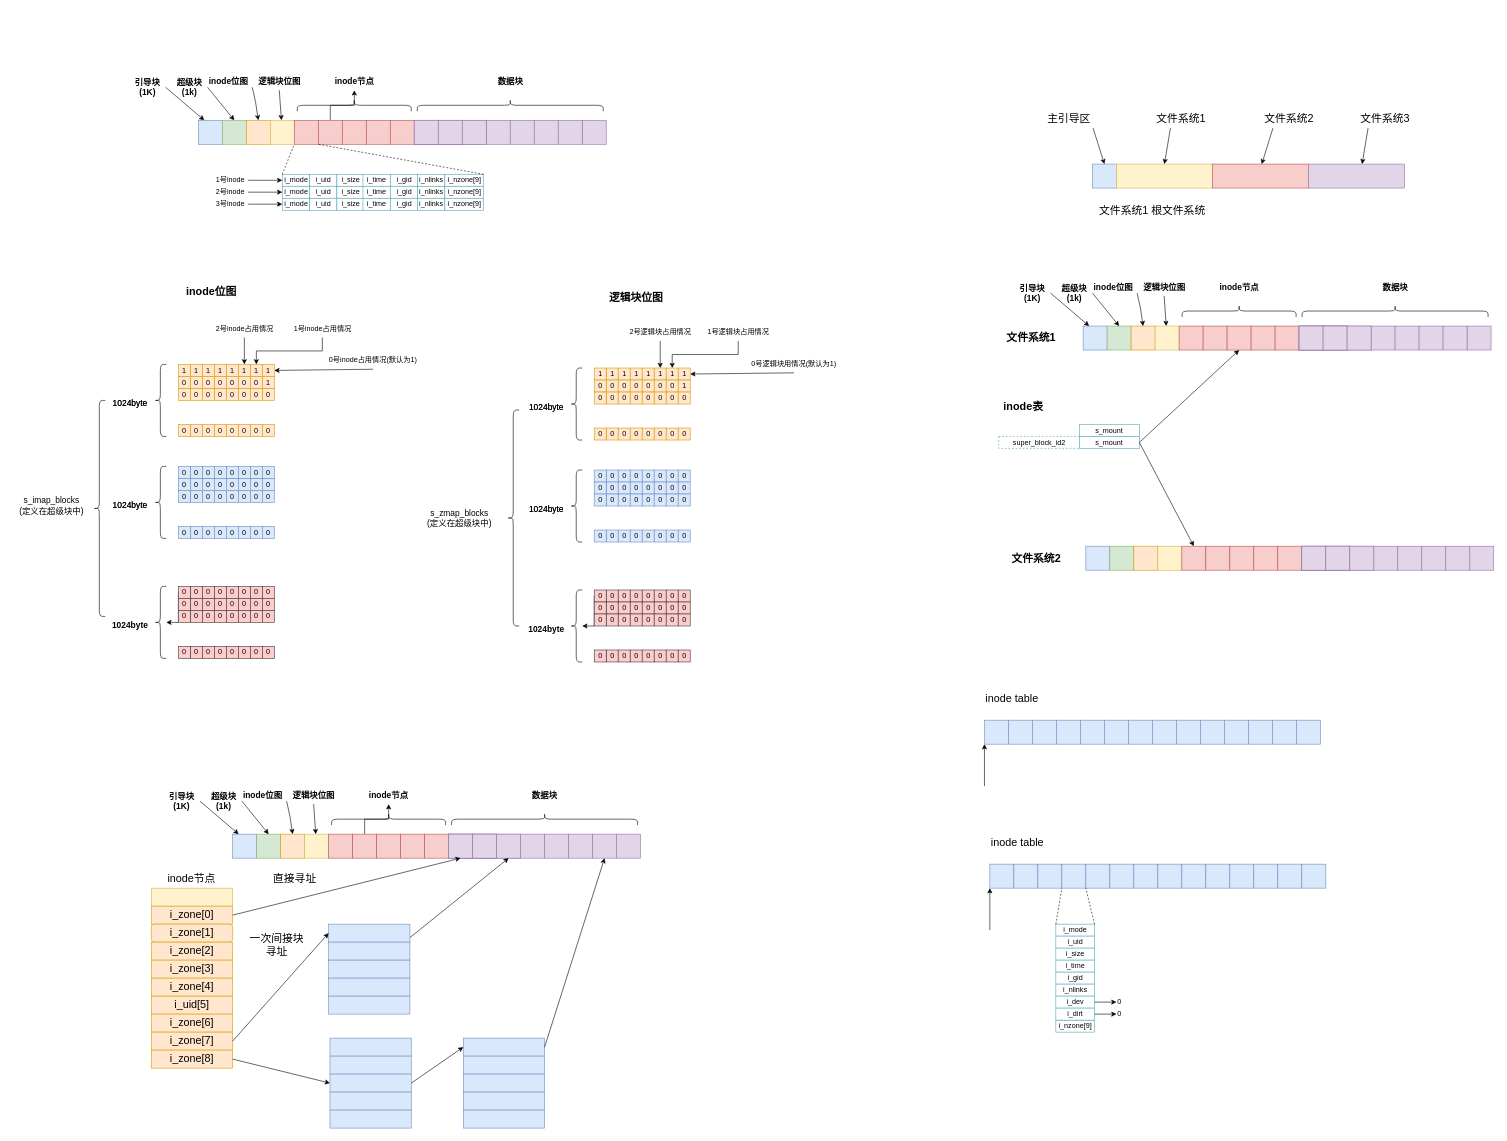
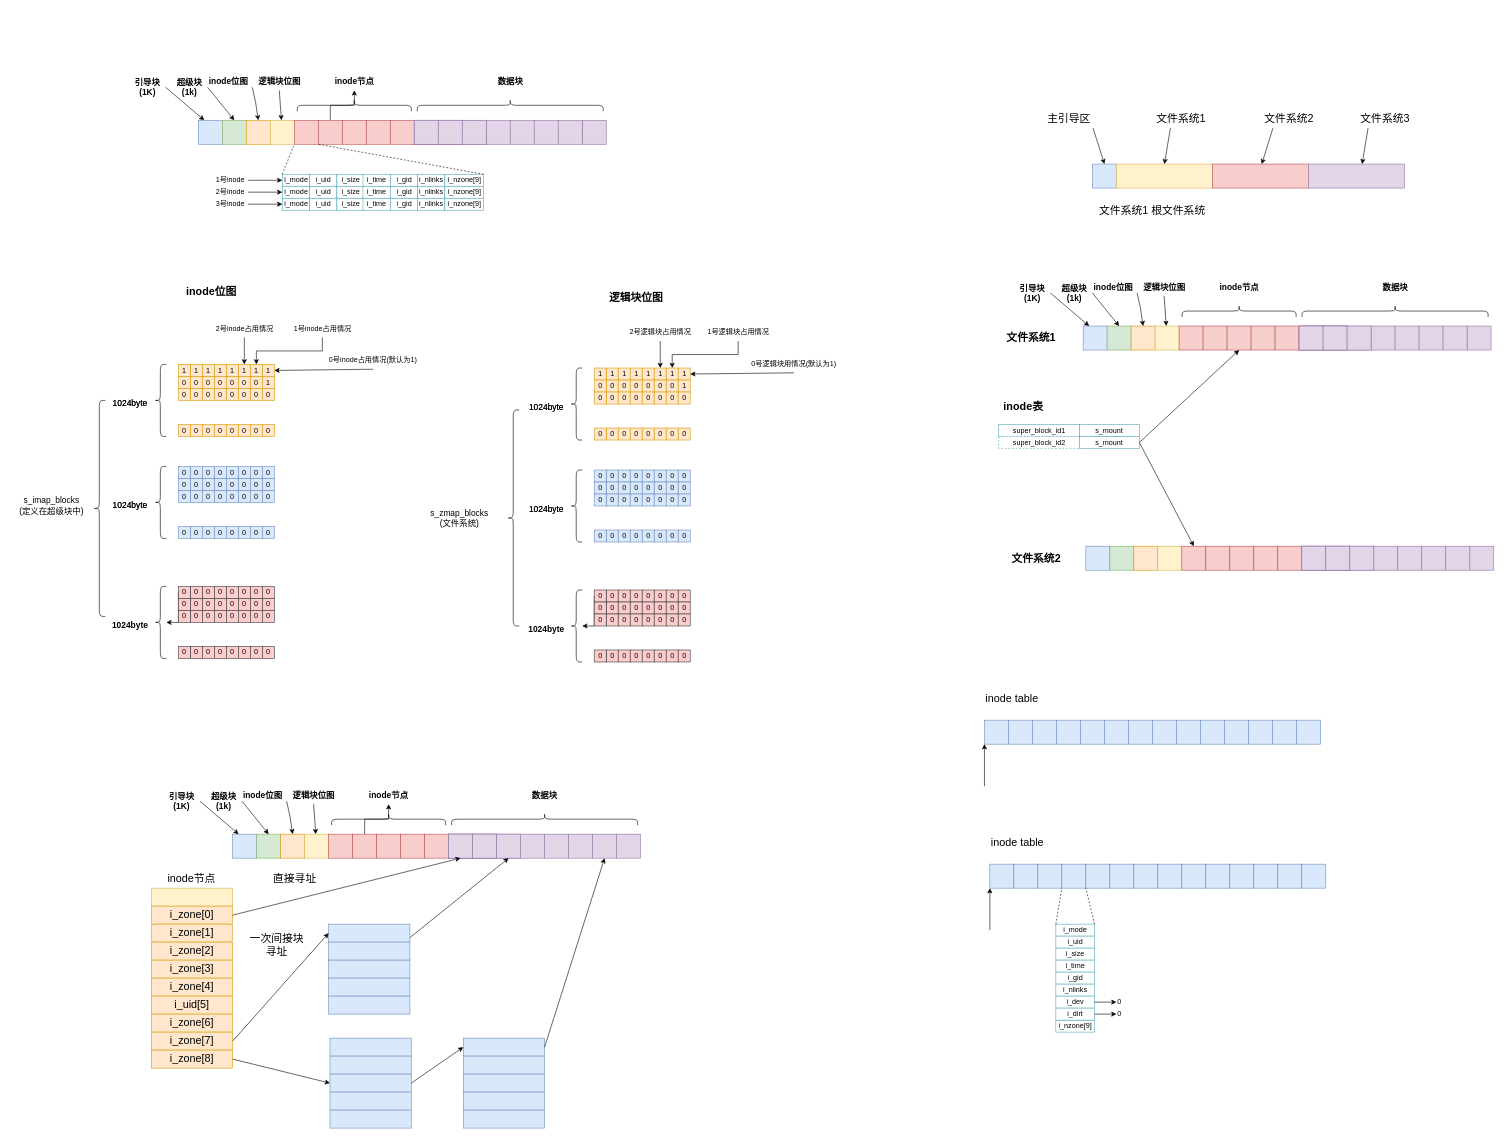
+ <mxCell id="369" value="super_block_id1" style="rounded=0;whiteSpace=wrap;html=1;fillColor=#FFFFFF;strokeColor=#51a7b8;" parent="1" vertex="1"><mxGeometry x="1663.75" y="707" width="134.5" height="20" as="geometry" /></mxCell>
- <mxCell id="2" value="s_zmap_blocks&lt;br&gt;(定义在超级块中)" style="text;strokeColor=none;align=center;fillColor=none;html=1;verticalAlign=middle;whiteSpace=wrap;rounded=0;fontSize=14;" parent="1" vertex="1"><mxGeometry x="699.5" y="848" width="130" height="30" as="geometry" /></mxCell>
+ <mxCell id="2" value="s_zmap_blocks&lt;br&gt;(文件系统)" style="text;strokeColor=none;align=center;fillColor=none;html=1;verticalAlign=middle;whiteSpace=wrap;rounded=0;fontSize=14;" parent="1" vertex="1"><mxGeometry x="699.5" y="848" width="130" height="30" as="geometry" /></mxCell>
